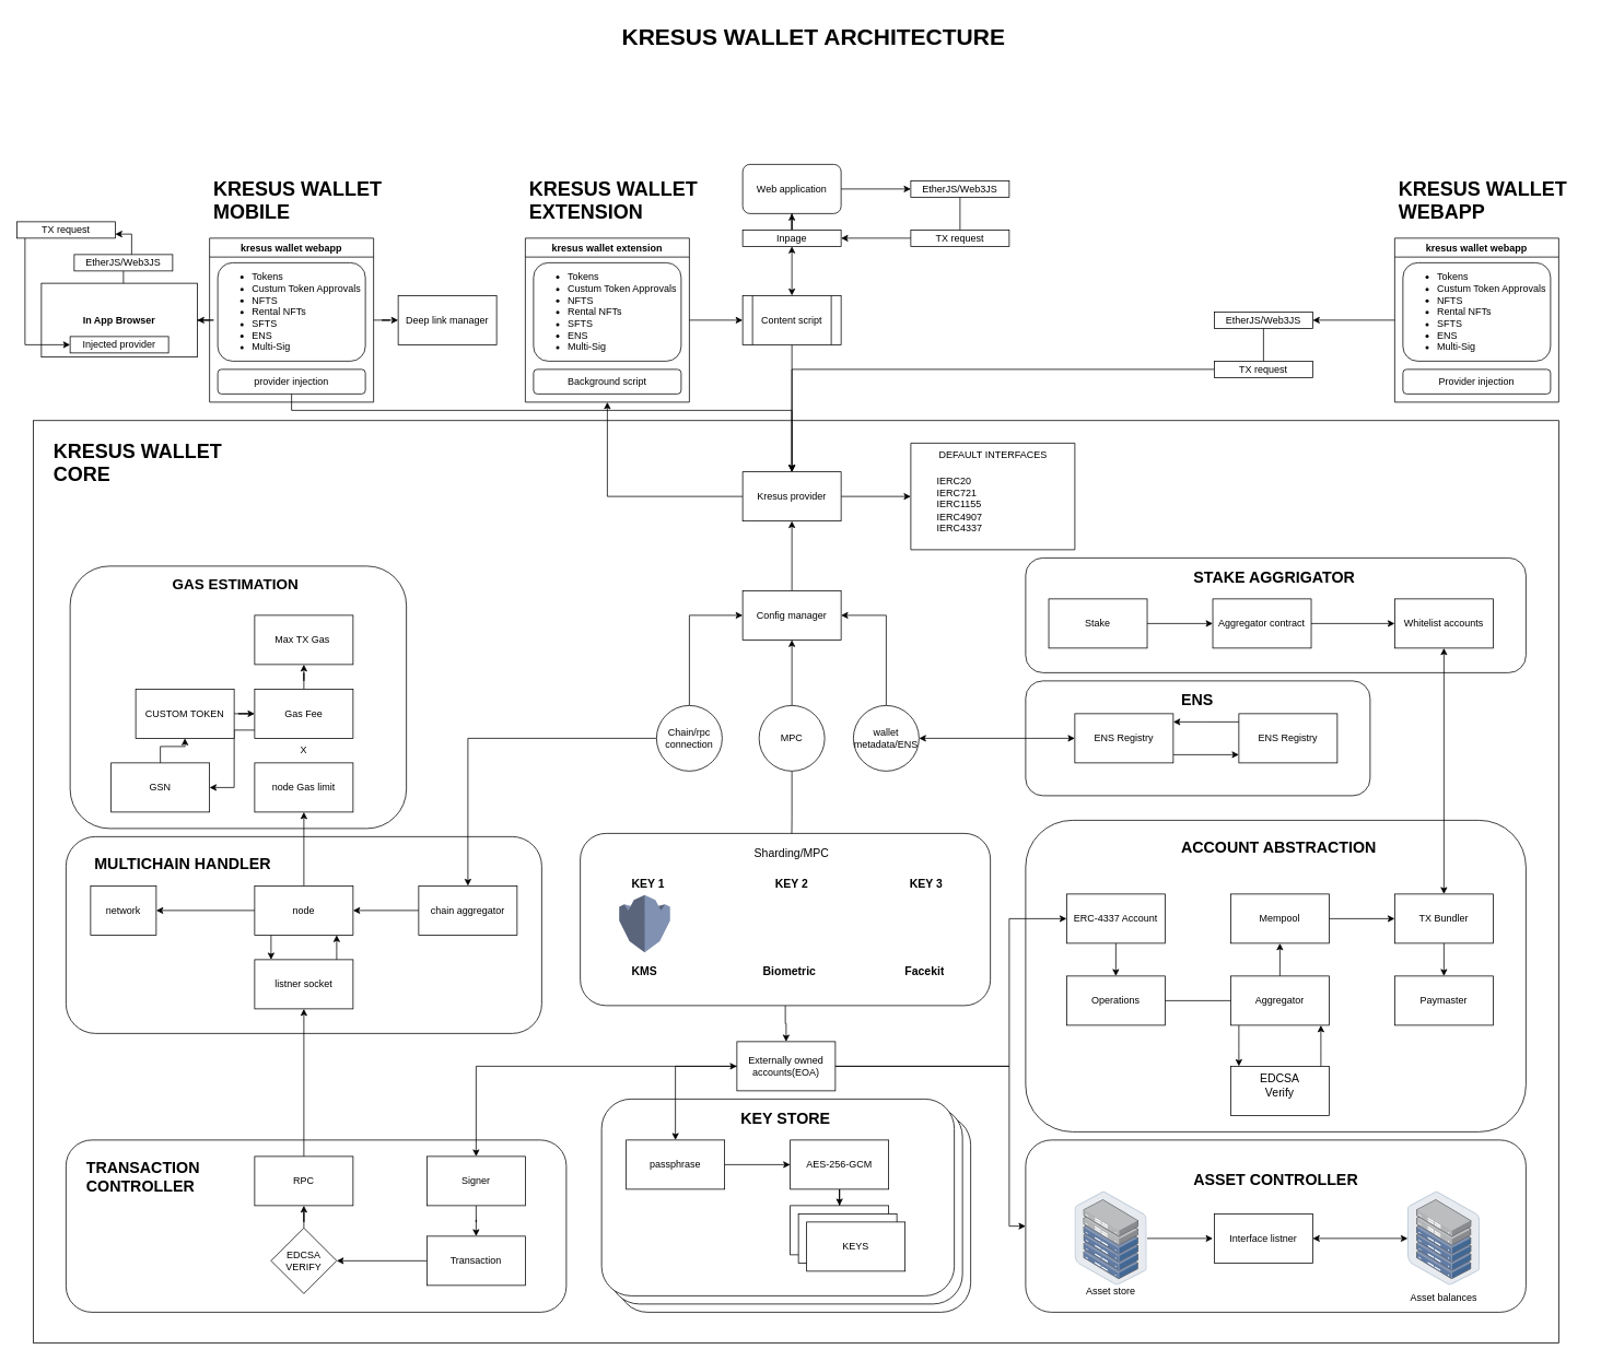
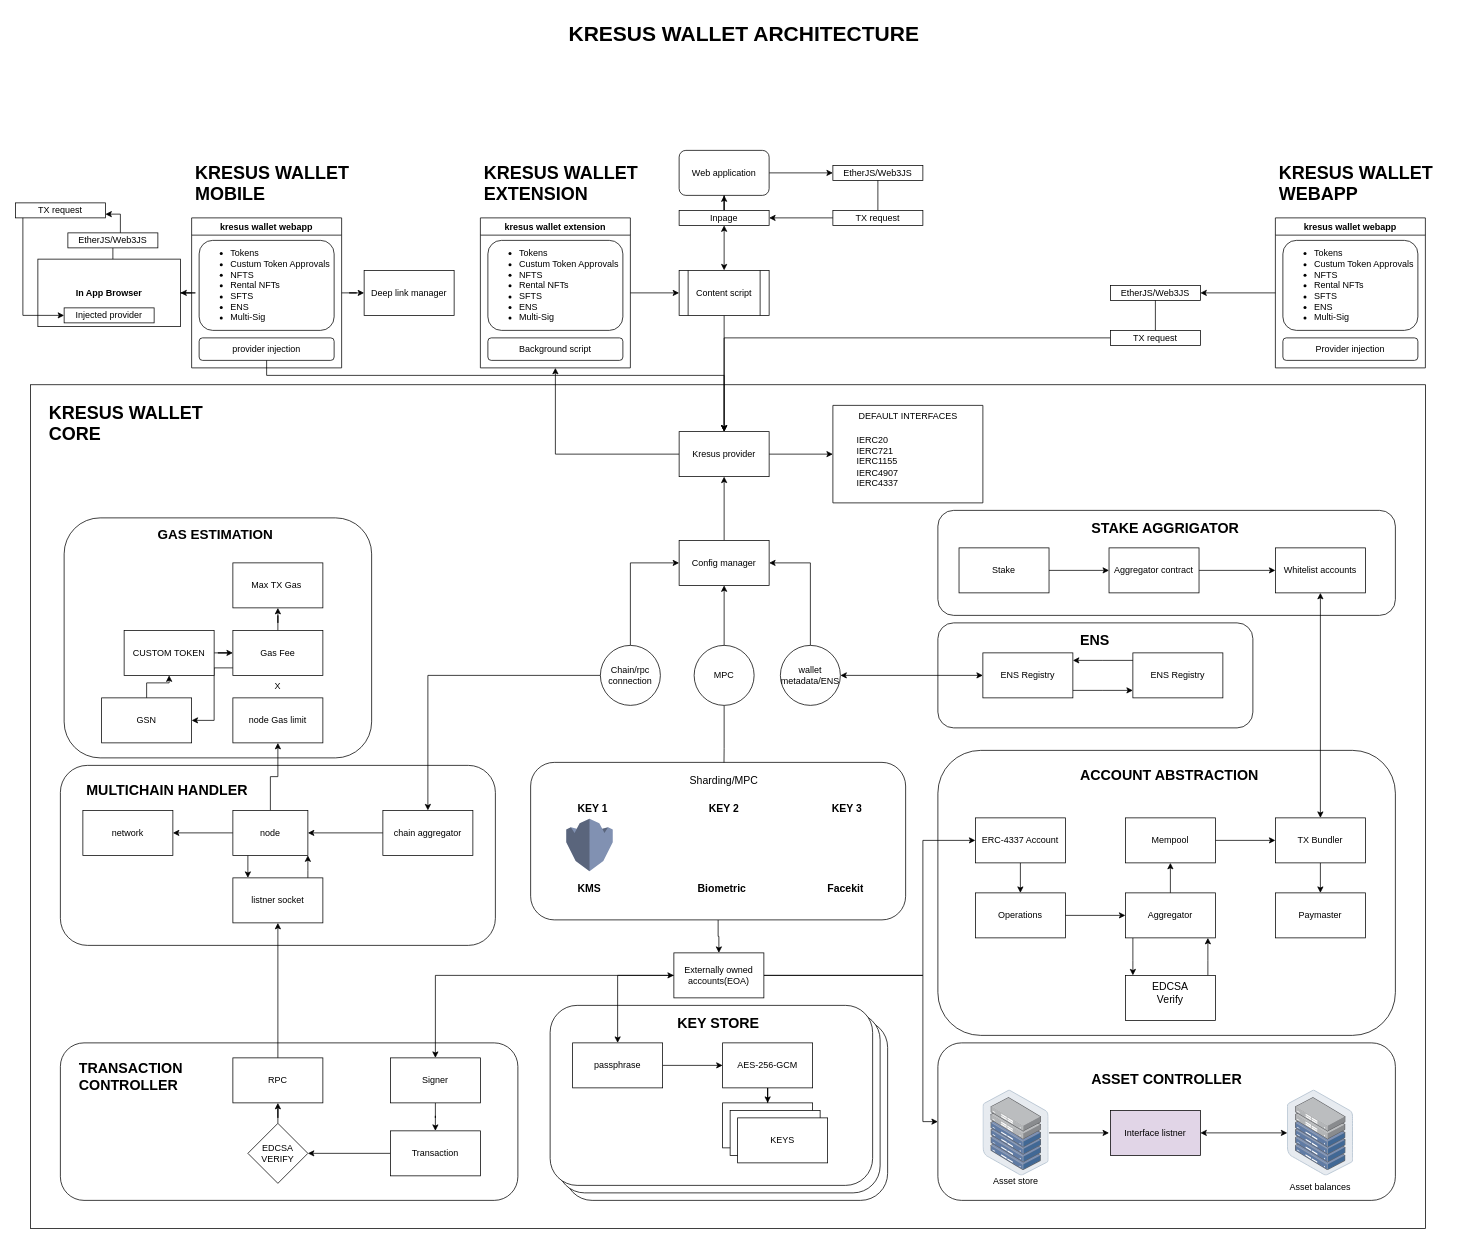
- <mxCell id="75" value="network" style="whiteSpace=wrap;html=1;" parent="1" vertex="1"><mxGeometry x="110" y="1080" width="80" height="60" as="geometry" /></mxCell>
+ <mxCell id="75" value="network" style="whiteSpace=wrap;html=1;" parent="1" vertex="1"><mxGeometry x="110" y="1080" width="120" height="60" as="geometry" /></mxCell>
- <mxCell id="74" value="node" style="whiteSpace=wrap;html=1;" parent="1" vertex="1"><mxGeometry x="310" y="1080" width="120" height="60" as="geometry" /></mxCell>
+ <mxCell id="74" value="node" style="whiteSpace=wrap;html=1;" parent="1" vertex="1"><mxGeometry x="310" y="1080" width="100" height="60" as="geometry" /></mxCell>
- <mxCell id="57" value="" style="edgeStyle=orthogonalEdgeStyle;rounded=0;orthogonalLoop=1;jettySize=auto;html=1;endArrow=none;" parent="1" source="58" target="52" edge="1"><mxGeometry relative="1" as="geometry" /></mxCell>
+ <mxCell id="57" value="" style="edgeStyle=orthogonalEdgeStyle;rounded=0;orthogonalLoop=1;jettySize=auto;html=1;" parent="1" source="58" target="52" edge="1"><mxGeometry relative="1" as="geometry" /></mxCell>
- <mxCell id="144" value="Interface listner" style="whiteSpace=wrap;html=1;" parent="1" vertex="1"><mxGeometry x="1480" y="1480" width="120" height="60" as="geometry" /></mxCell>
+ <mxCell id="144" value="Interface listner" style="whiteSpace=wrap;html=1;fillColor=#e1d5e7;" parent="1" vertex="1"><mxGeometry x="1480" y="1480" width="120" height="60" as="geometry" /></mxCell>
